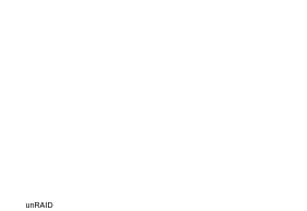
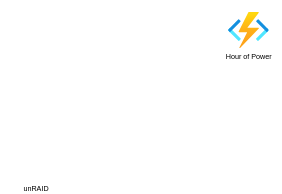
+ <mxCell id="3" value="Hour of Power" style="image;aspect=fixed;html=1;points=[];align=center;fontSize=12;image=img/lib/azure2/compute/Function_Apps.svg;" vertex="1" parent="1"><mxGeometry x="380" y="20" width="68" height="60" as="geometry" /></mxCell>
